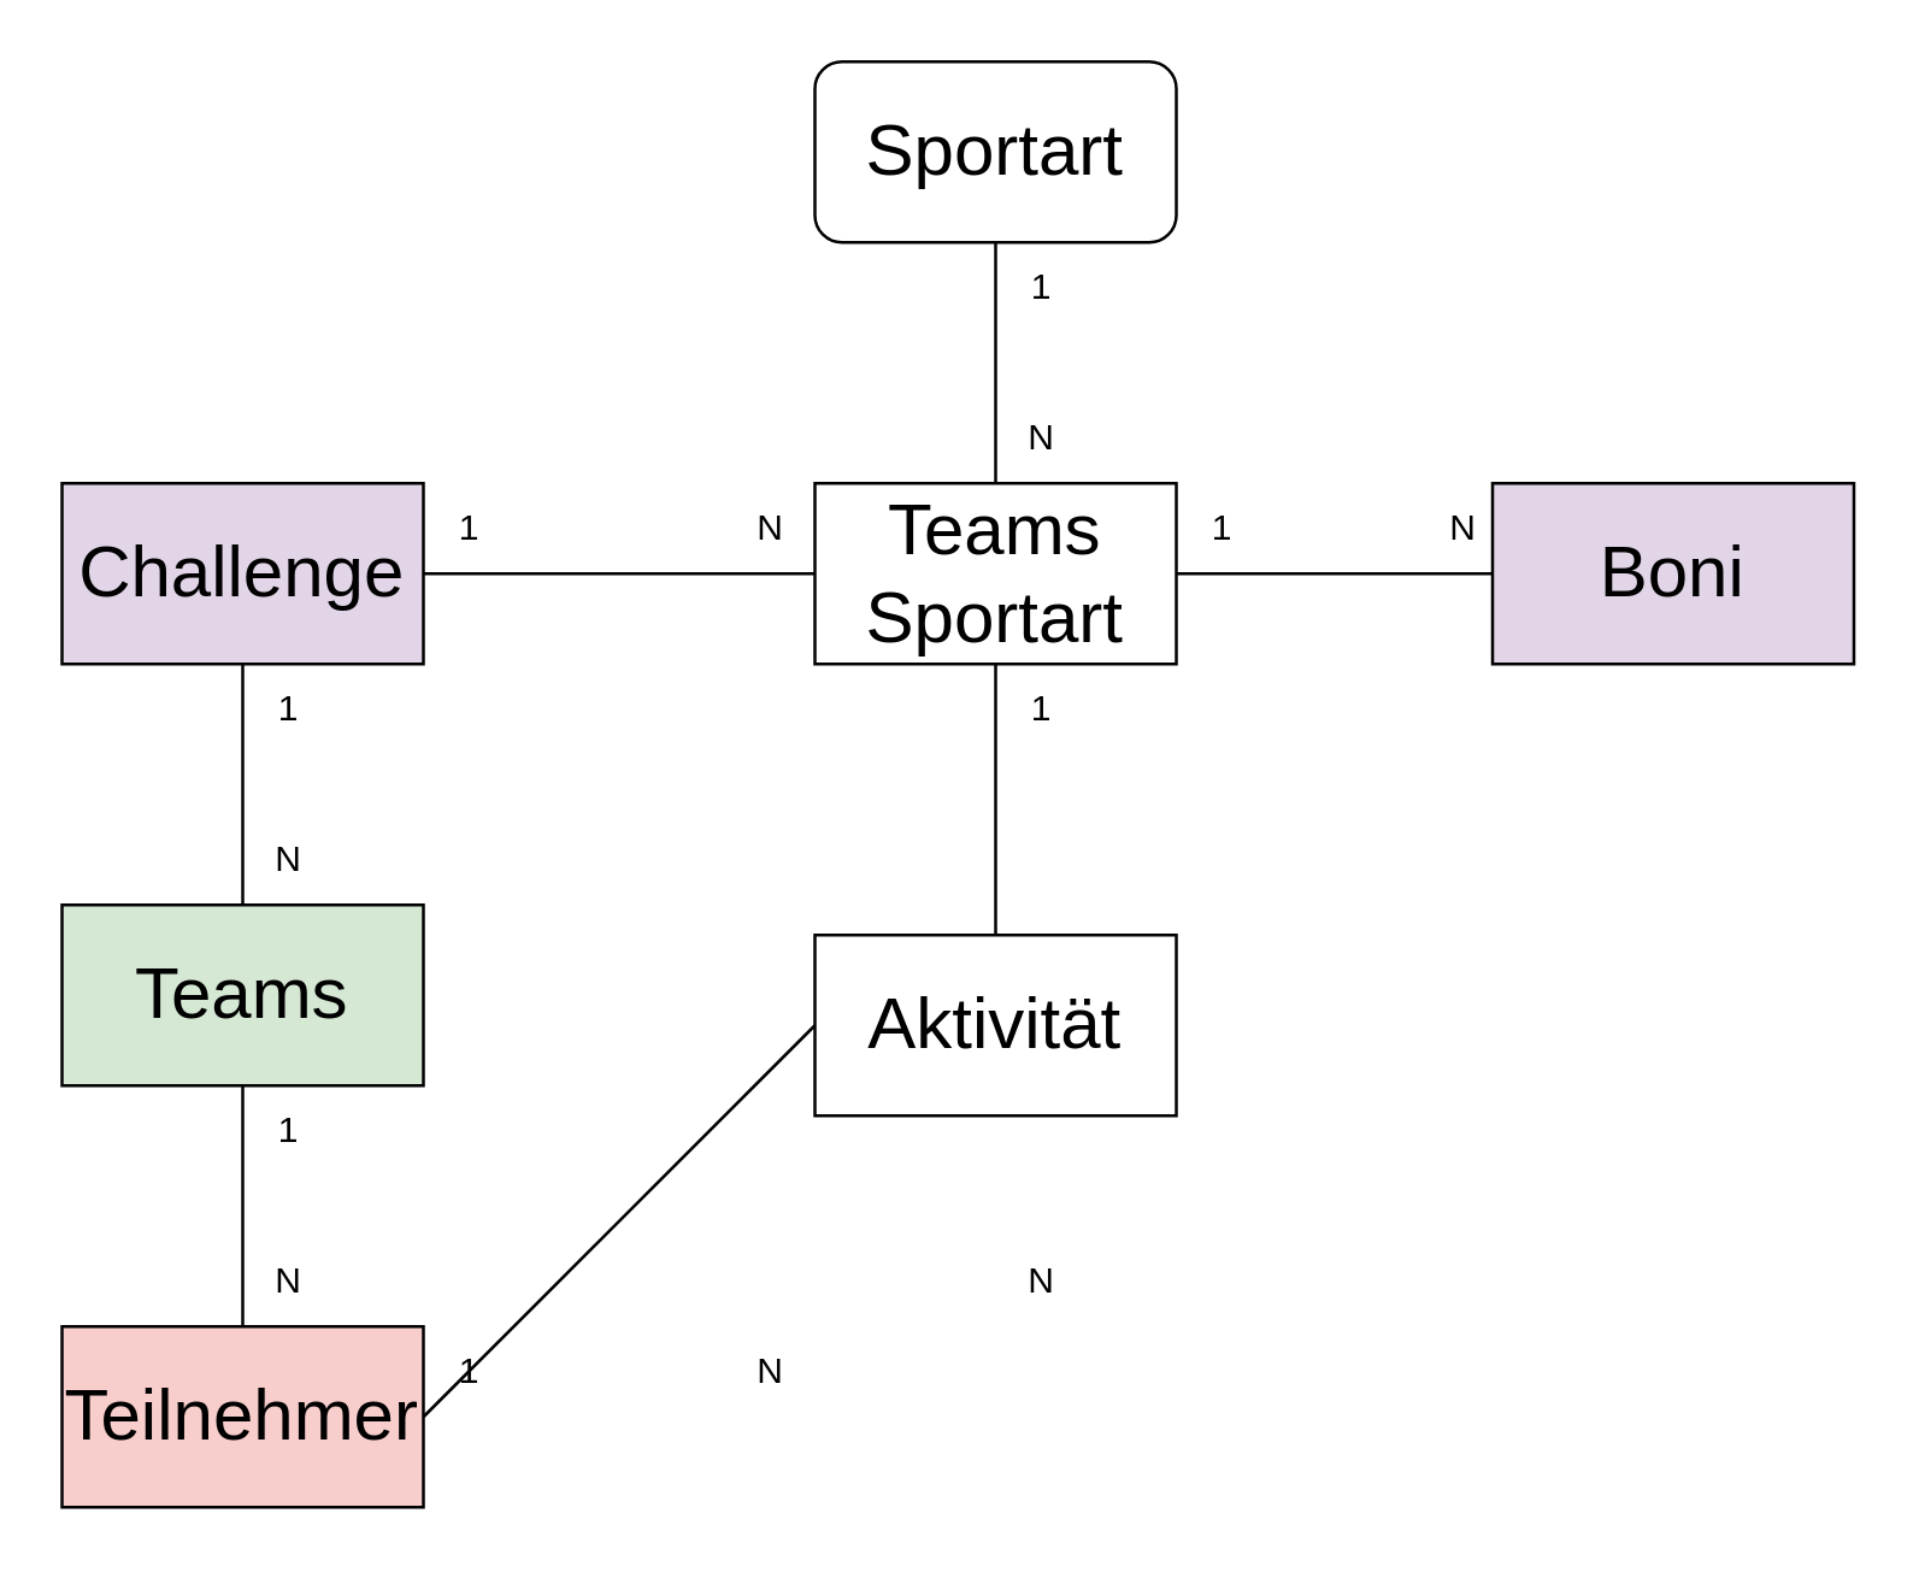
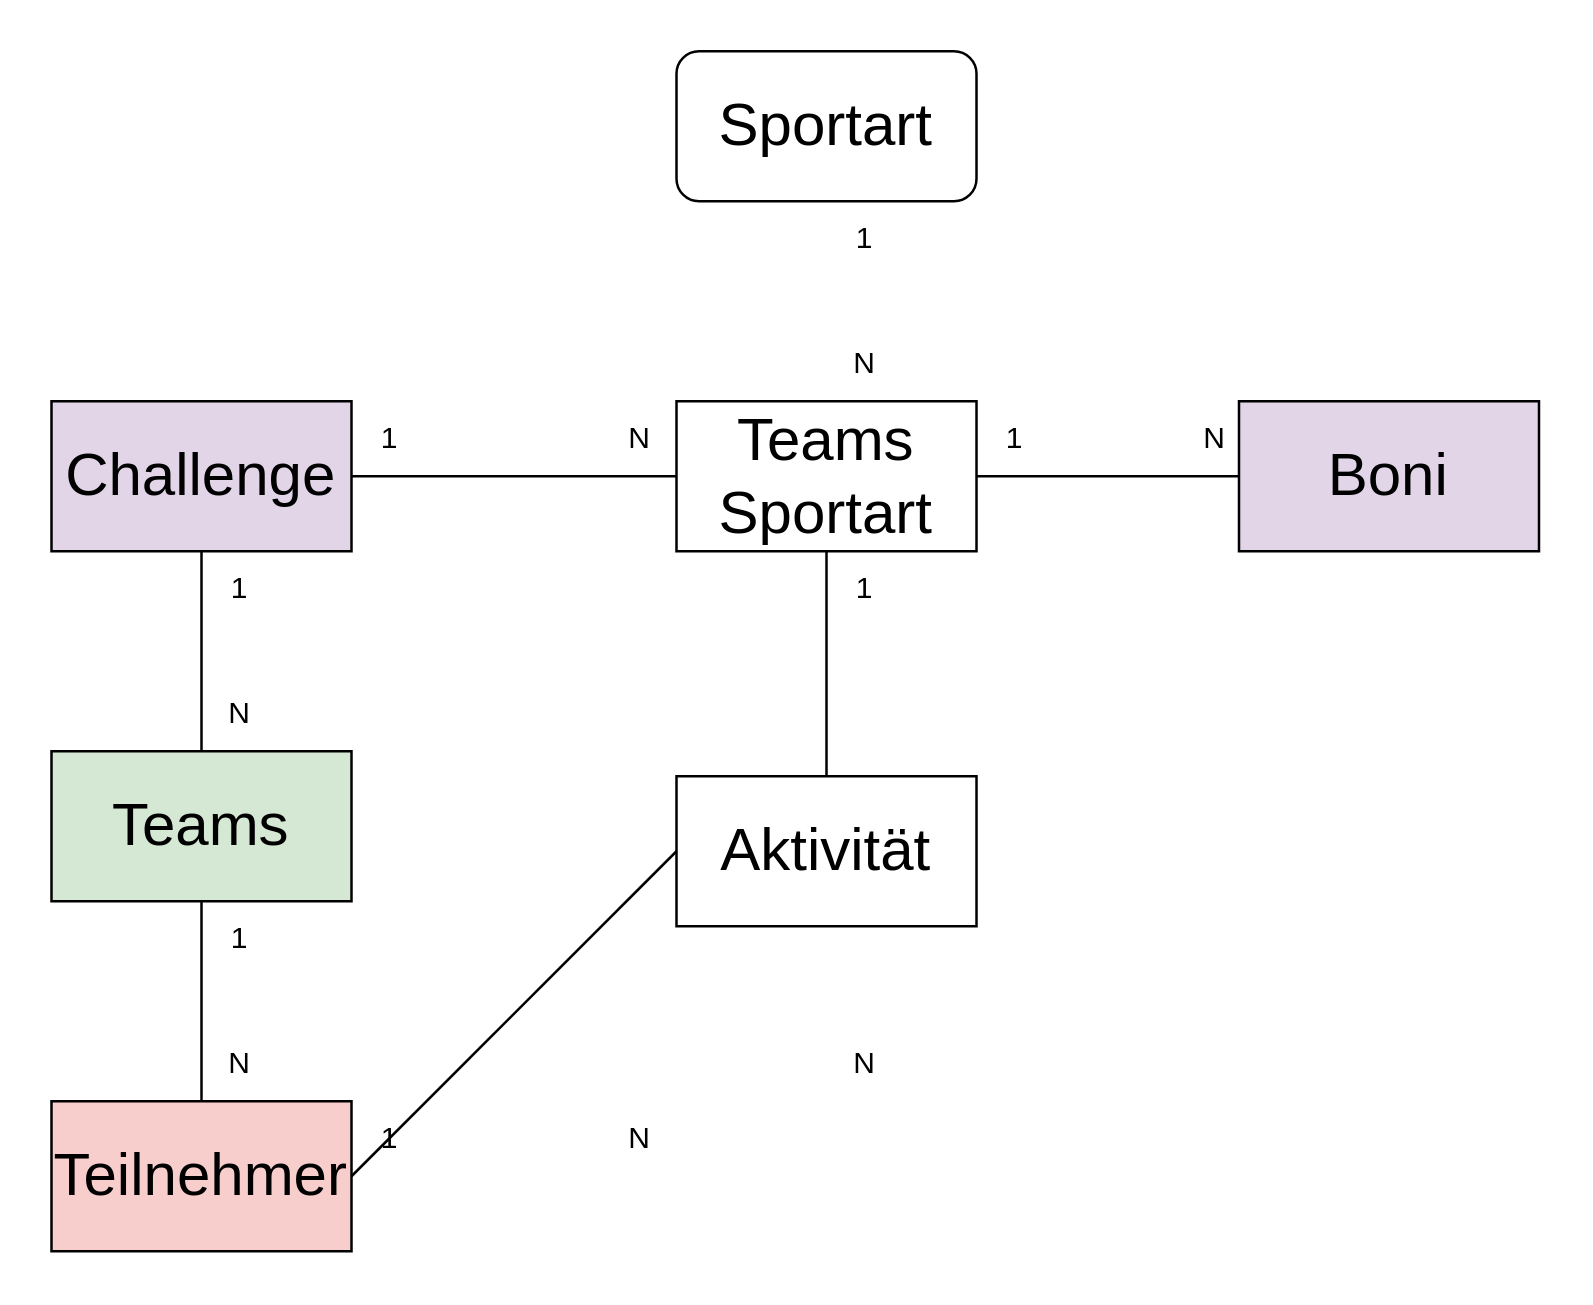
- <mxCell id="29" value="" style="endArrow=none;html=1;rounded=0;exitX=0.5;exitY=0;exitDx=0;exitDy=0;entryX=0.5;entryY=1;entryDx=0;entryDy=0;" parent="1" source="17" target="2" edge="1"><mxGeometry width="50" height="50" relative="1" as="geometry"><mxPoint x="284" y="130" as="sourcePoint" /><mxPoint x="334" y="80" as="targetPoint" /><Array as="points"><mxPoint x="330" y="130" /></Array></mxGeometry></mxCell>
